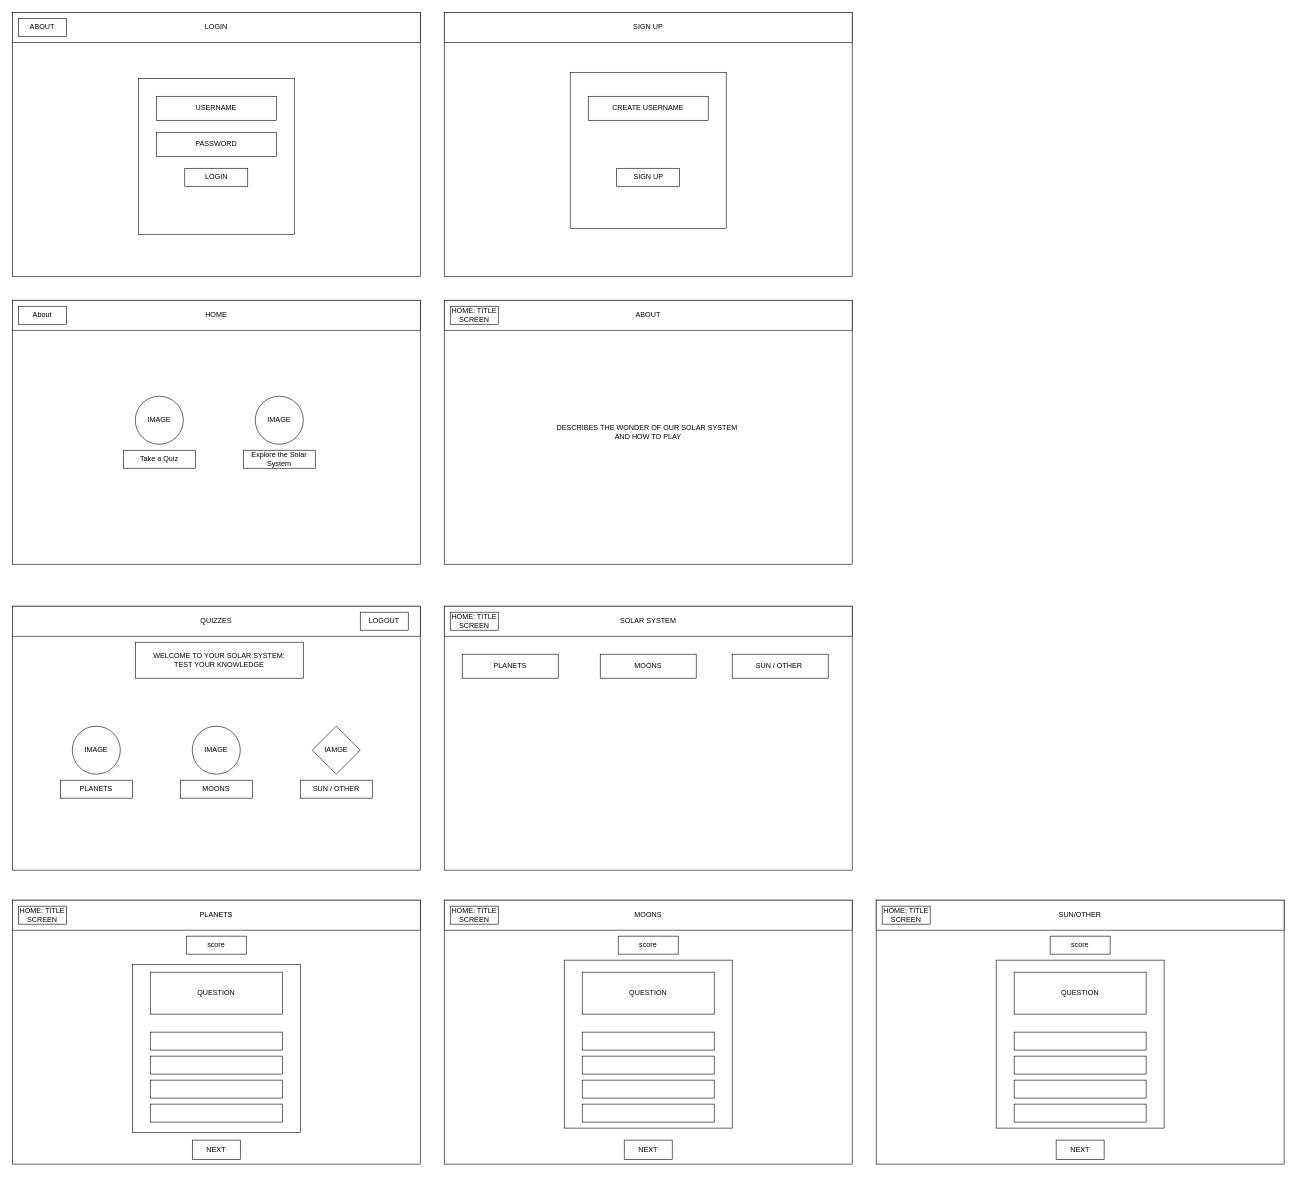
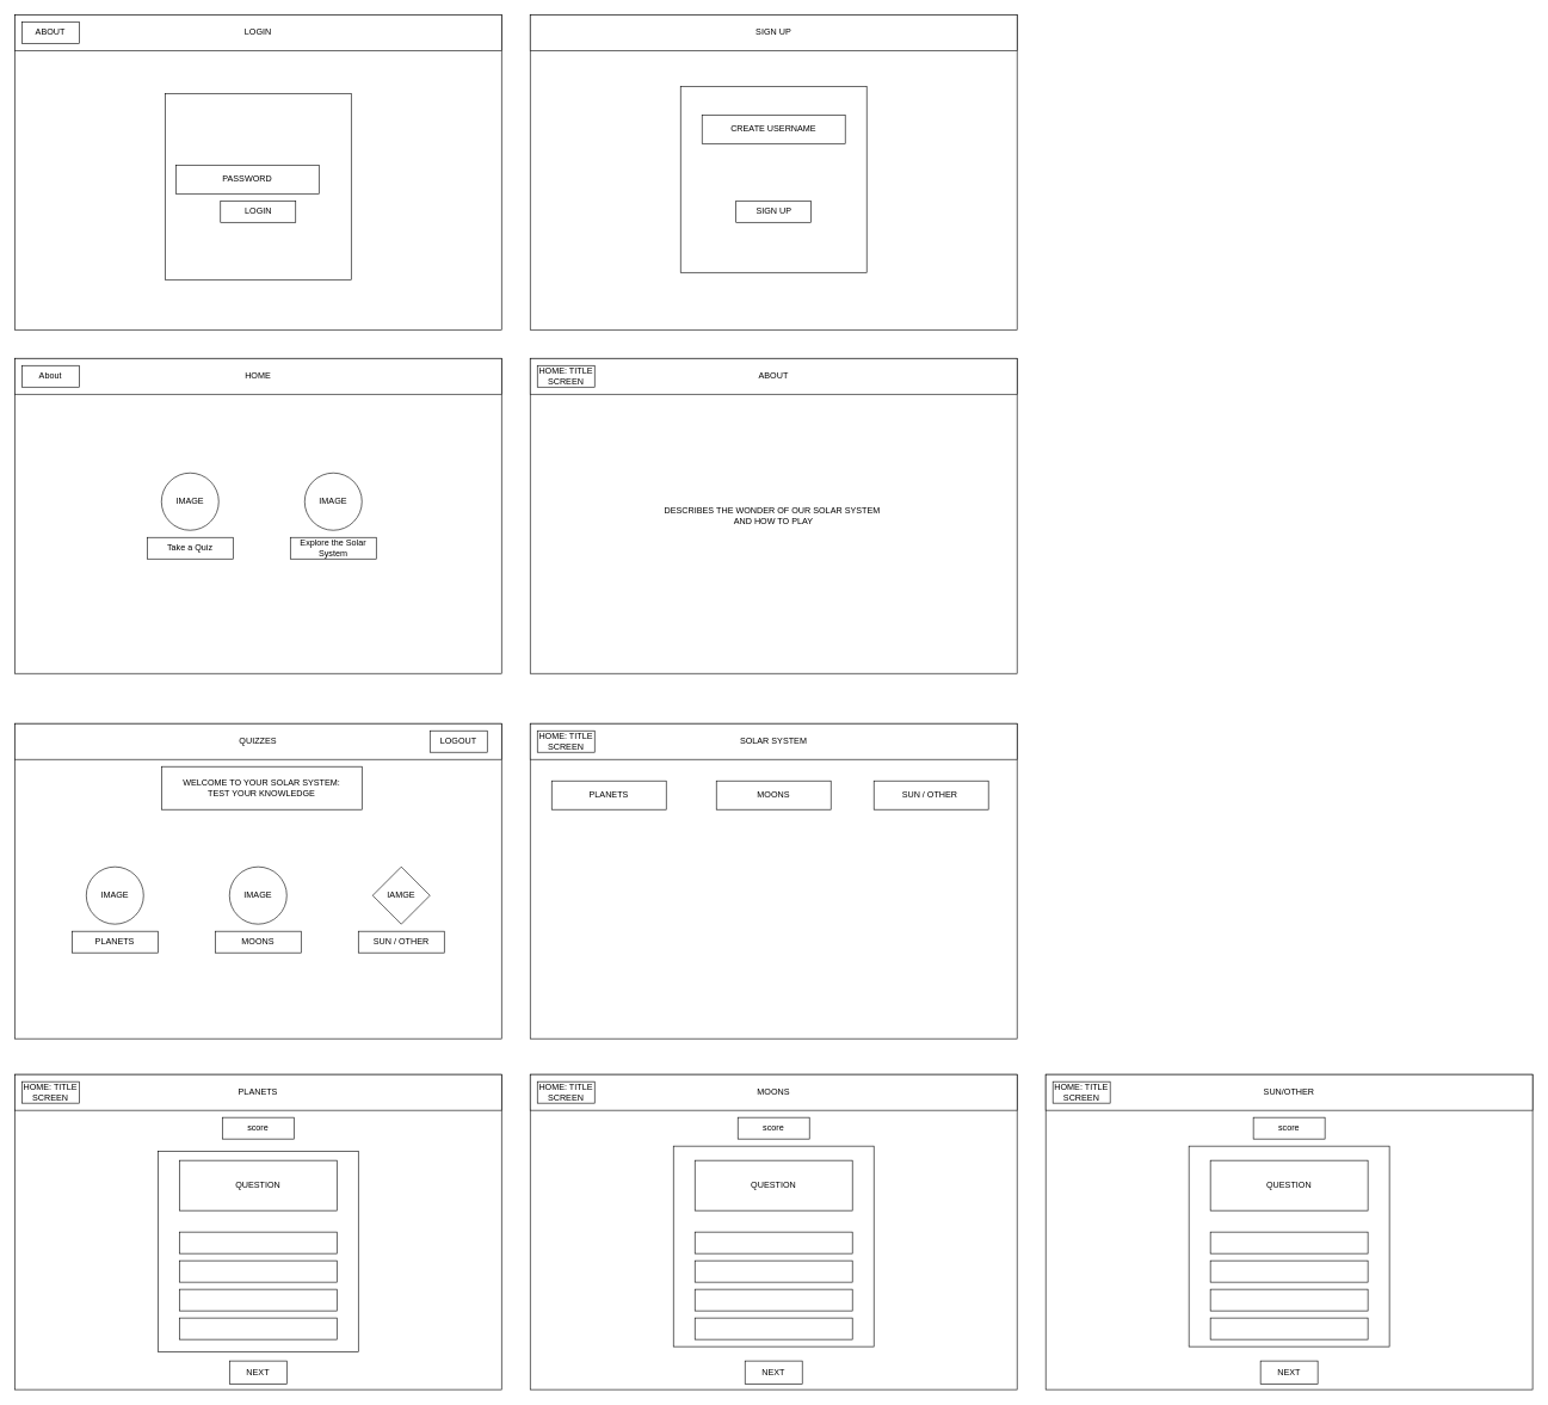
- <mxCell id="5" value="USERNAME" style="rounded=0;whiteSpace=wrap;html=1;" parent="1" vertex="1"><mxGeometry x="260" y="160" width="200" height="40" as="geometry" /></mxCell>
- <mxCell id="6" value="PASSWORD" style="rounded=0;whiteSpace=wrap;html=1;" parent="1" vertex="1"><mxGeometry x="260" y="220" width="200" height="40" as="geometry" /></mxCell>
+ <mxCell id="6" value="PASSWORD" style="rounded=0;whiteSpace=wrap;html=1;" parent="1" vertex="1"><mxGeometry x="245" y="230" width="200" height="40" as="geometry" /></mxCell>
